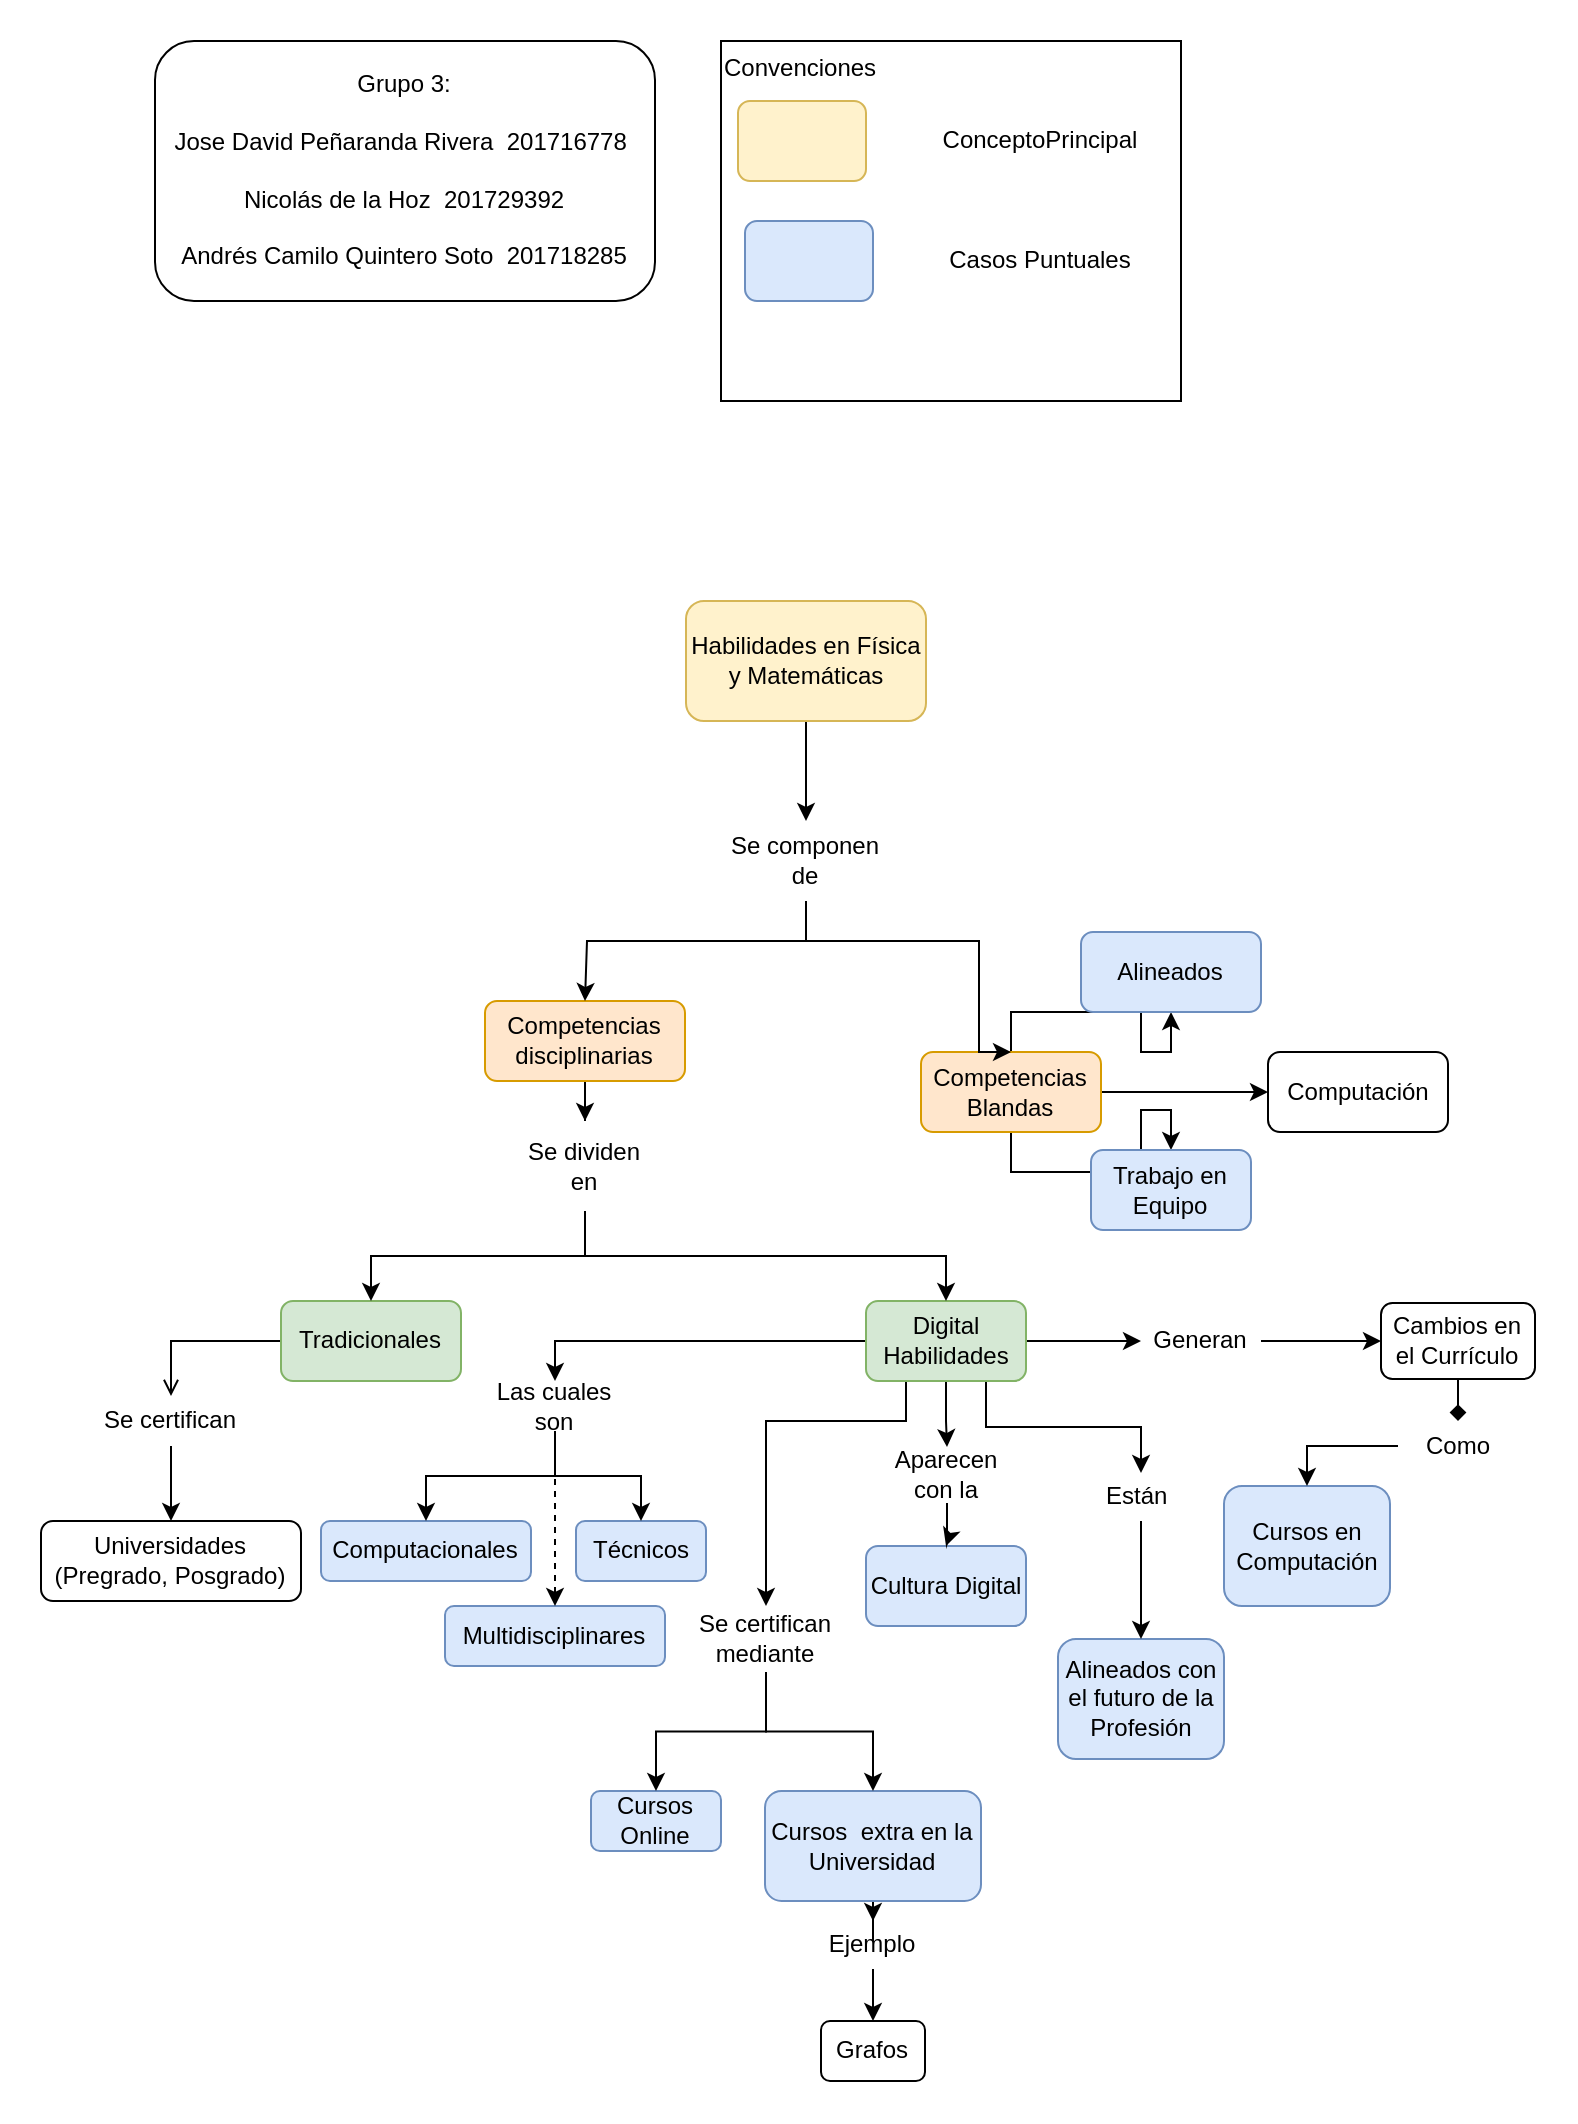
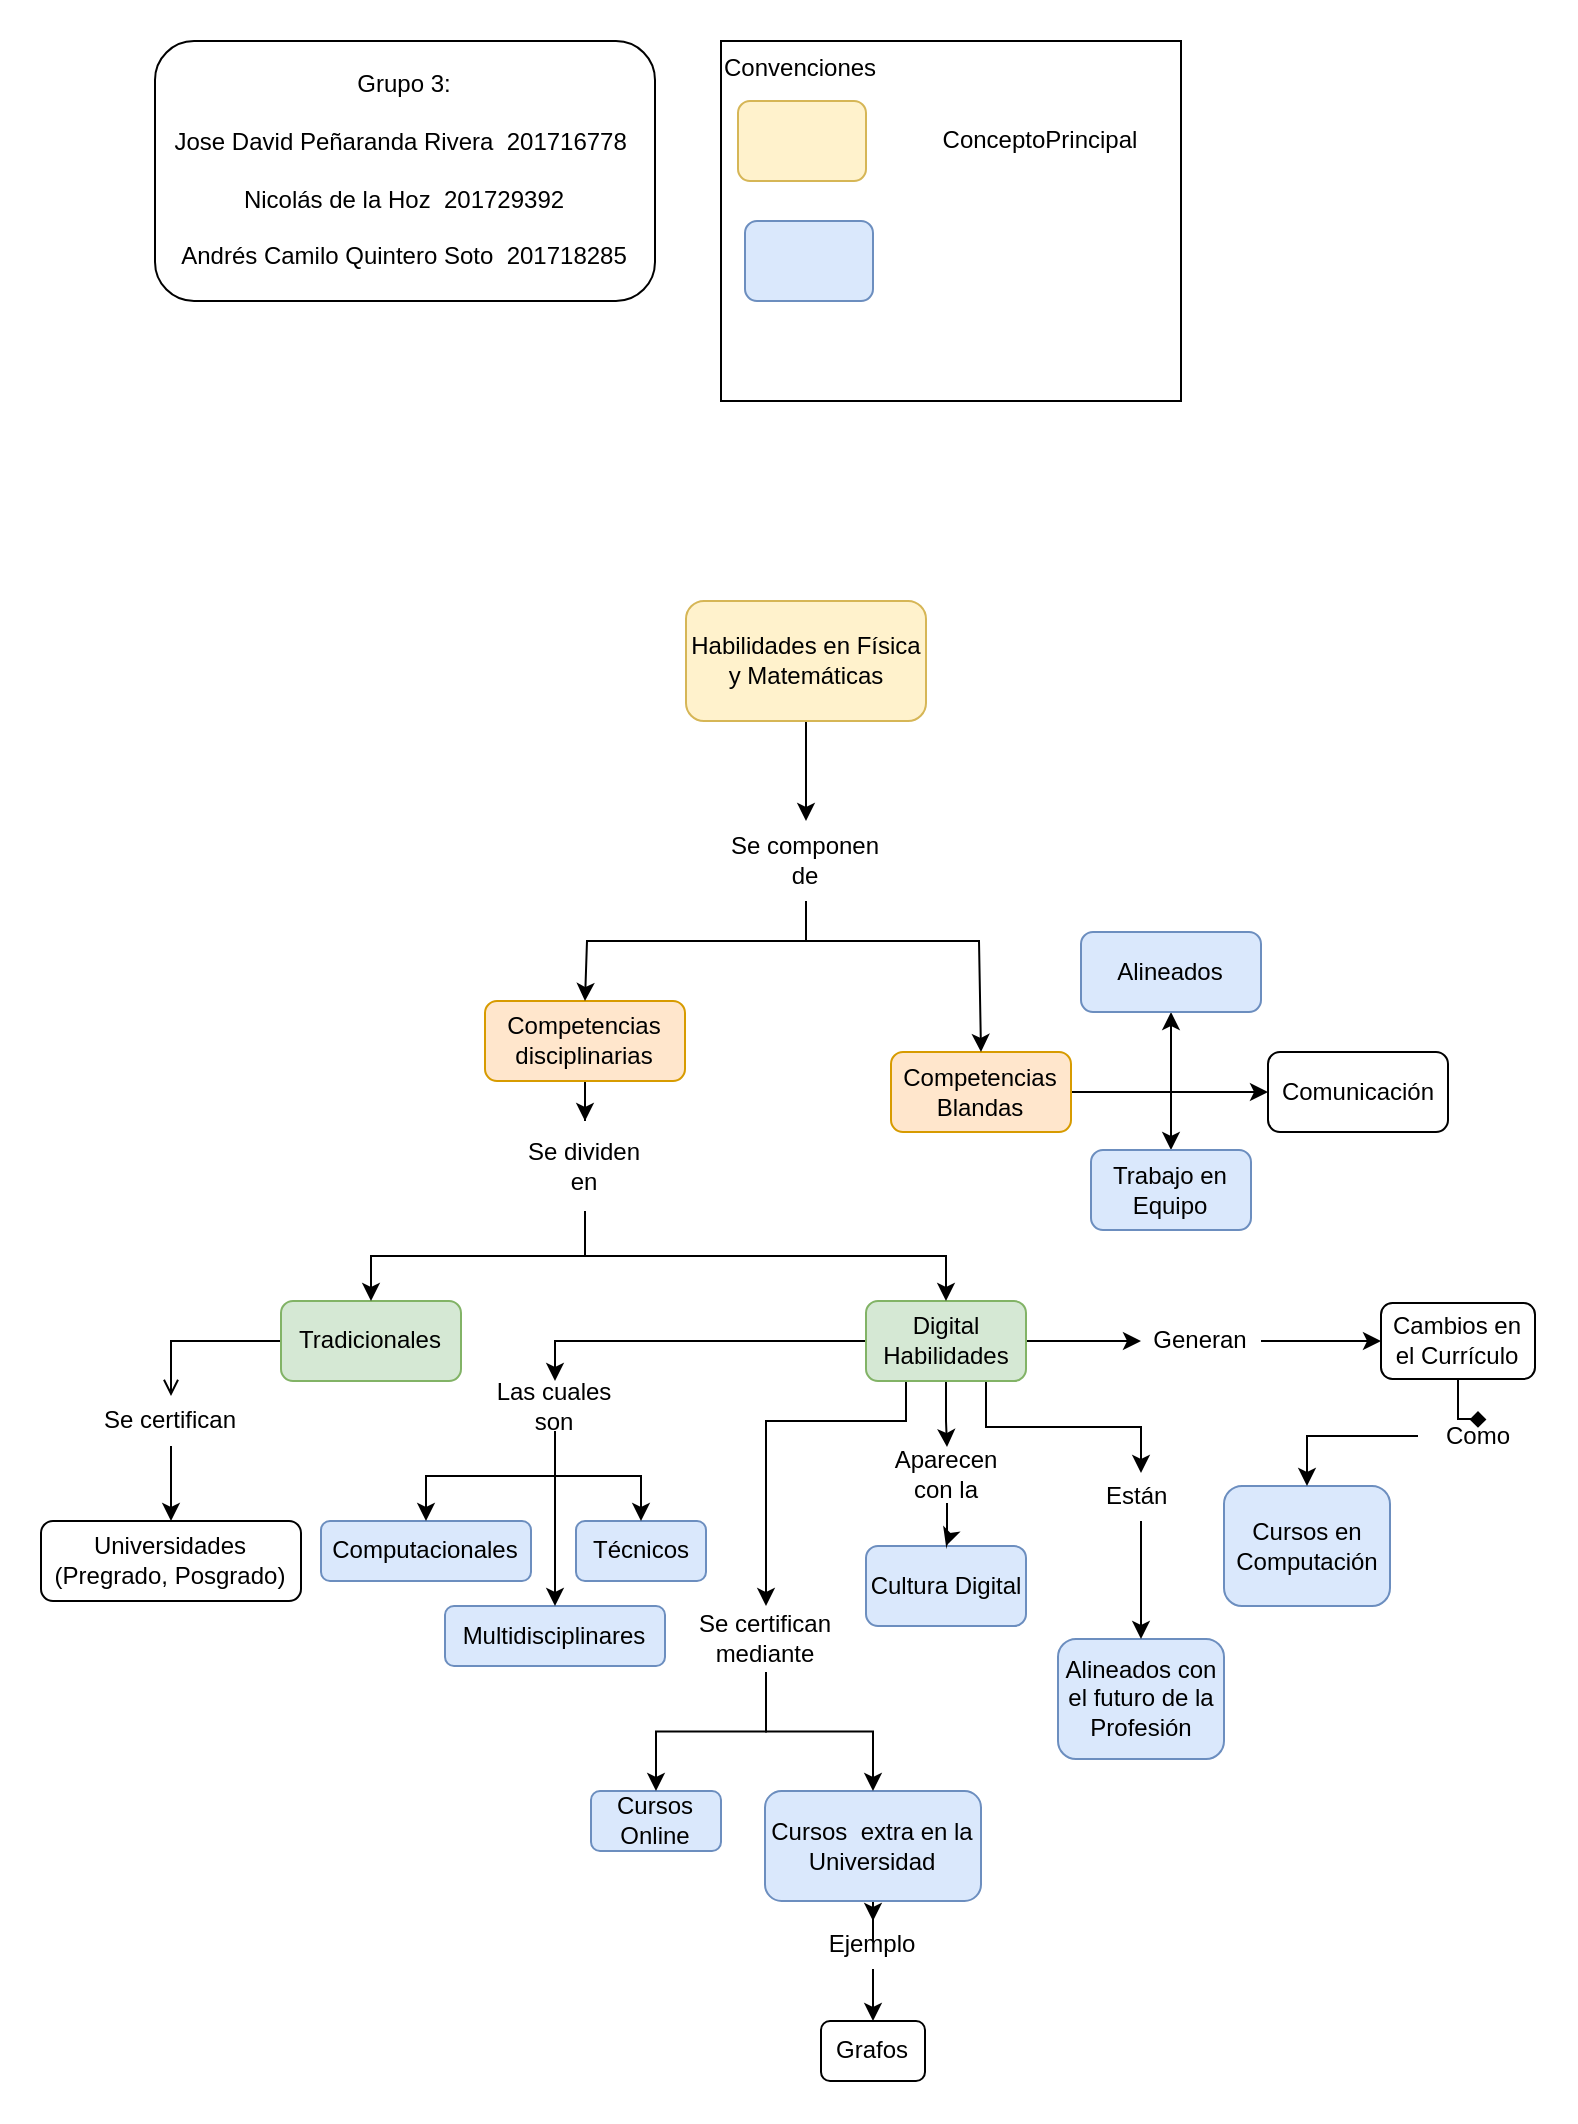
- <mxCell id="64" value="Casos Puntuales" style="text;html=1;strokeColor=none;fillColor=none;align=center;verticalAlign=middle;whiteSpace=wrap;rounded=0;shadow=0;comic=0;" vertex="1" parent="1"><mxGeometry x="470" y="120" width="100" height="20" as="geometry" /></mxCell>
- <mxCell id="18" value="Competencias Blandas" style="rounded=1;whiteSpace=wrap;html=1;fillColor=#ffe6cc;strokeColor=#d79b00;" parent="1" vertex="1"><mxGeometry x="460" y="525.5" width="90" height="40" as="geometry" /></mxCell>
+ <mxCell id="18" value="Competencias Blandas" style="rounded=1;whiteSpace=wrap;html=1;fillColor=#ffe6cc;strokeColor=#d79b00;" parent="1" vertex="1"><mxGeometry x="445" y="525.5" width="90" height="40" as="geometry" /></mxCell>
- <mxCell id="55" value="Computación" style="rounded=1;whiteSpace=wrap;html=1;" parent="1" vertex="1"><mxGeometry x="633.5" y="525.5" width="90" height="40" as="geometry" /></mxCell>
+ <mxCell id="55" value="Comunicación" style="rounded=1;whiteSpace=wrap;html=1;" parent="1" vertex="1"><mxGeometry x="633.5" y="525.5" width="90" height="40" as="geometry" /></mxCell>
- <mxCell id="54" value="Como" style="text;html=1;strokeColor=none;fillColor=none;align=center;verticalAlign=middle;whiteSpace=wrap;rounded=0;" parent="1" vertex="1"><mxGeometry x="698.5" y="710" width="60" height="25" as="geometry" /></mxCell>
+ <mxCell id="54" value="Como" style="text;html=1;strokeColor=none;fillColor=none;align=center;verticalAlign=middle;whiteSpace=wrap;rounded=0;" parent="1" vertex="1"><mxGeometry x="708.5" y="705" width="60" height="25" as="geometry" /></mxCell>
- <mxCell id="41" style="edgeStyle=orthogonalEdgeStyle;rounded=0;orthogonalLoop=1;jettySize=auto;html=1;entryX=0.5;entryY=0;entryDx=0;entryDy=0;dashed=1;" parent="1" source="43" target="23" edge="1"><mxGeometry relative="1" as="geometry" /></mxCell>
+ <mxCell id="41" style="edgeStyle=orthogonalEdgeStyle;rounded=0;orthogonalLoop=1;jettySize=auto;html=1;entryX=0.5;entryY=0;entryDx=0;entryDy=0;" parent="1" source="43" target="23" edge="1"><mxGeometry relative="1" as="geometry" /></mxCell>
